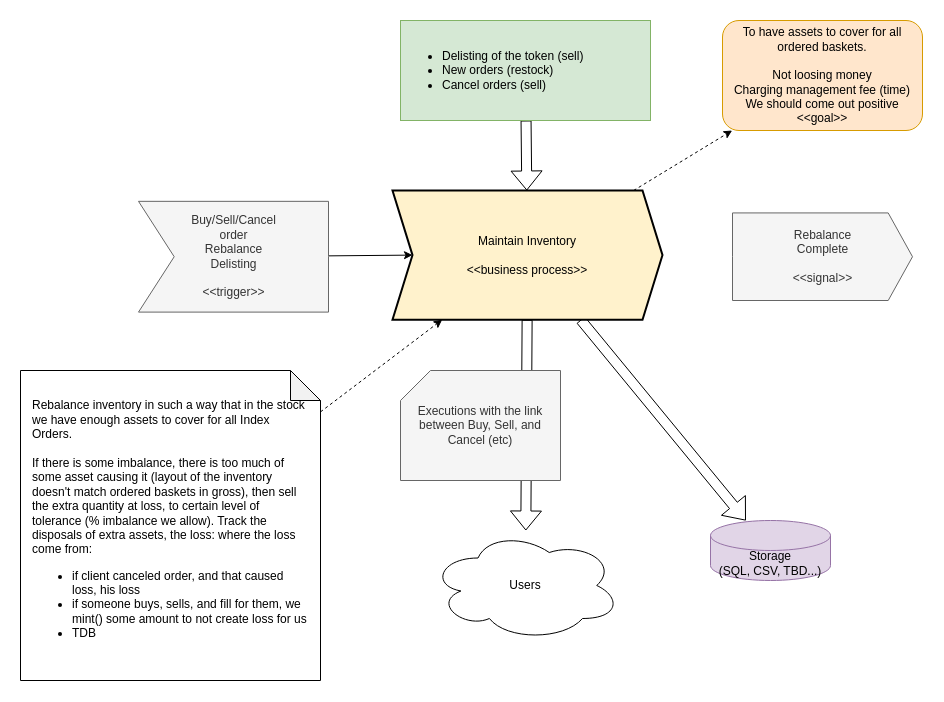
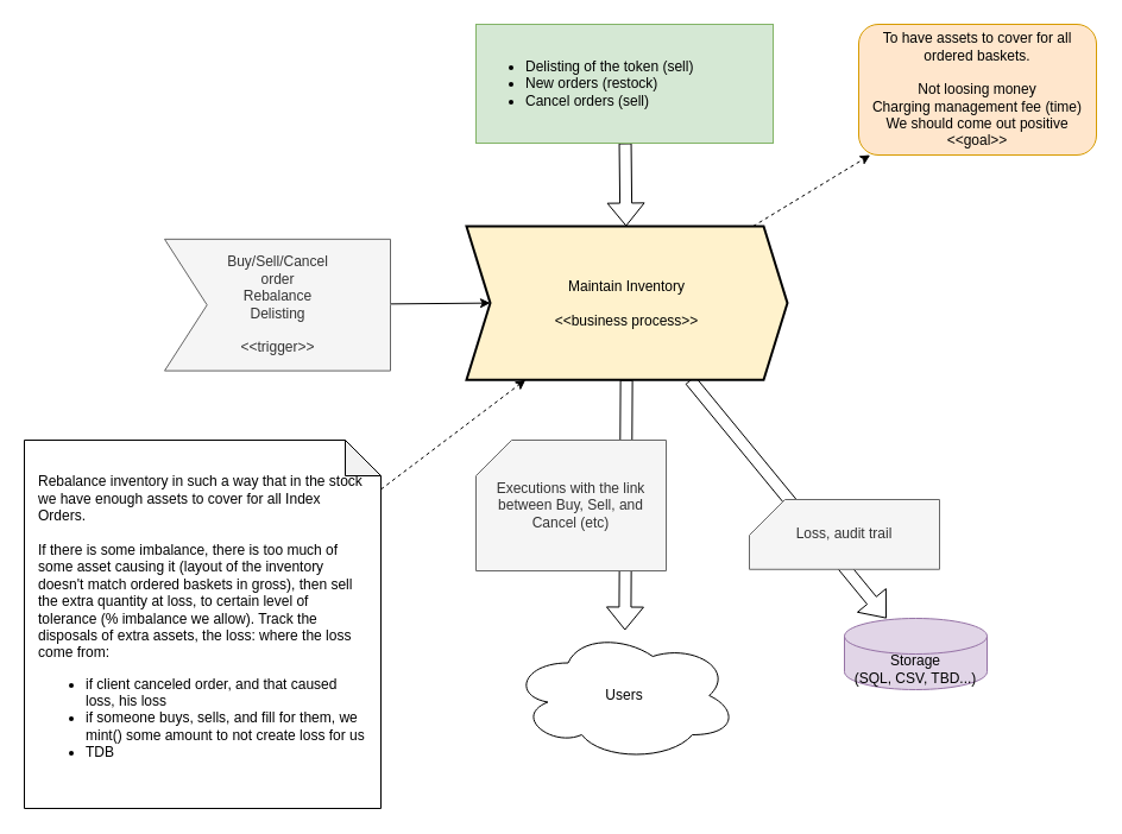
- <mxCell id="17" value="&lt;span style=&quot;text-wrap: wrap;&quot;&gt;Rebalance&lt;/span&gt;&lt;div style=&quot;text-wrap: wrap;&quot;&gt;Complete&lt;/div&gt;&lt;div style=&quot;text-wrap: wrap;&quot;&gt;&lt;br&gt;&lt;/div&gt;&lt;div style=&quot;text-wrap: wrap;&quot;&gt;&amp;lt;&amp;lt;signal&amp;gt;&amp;gt;&lt;/div&gt;" style="html=1;shadow=0;dashed=0;align=center;verticalAlign=middle;shape=mxgraph.arrows2.arrow;dy=0;dx=24.3;notch=0;fillColor=#f5f5f5;fontColor=#333333;strokeColor=#666666;" parent="1" vertex="1"><mxGeometry x="732" y="212.43" width="180" height="87.57" as="geometry" /></mxCell>
+ <mxCell id="13" value="Loss, audit trail" style="shape=card;whiteSpace=wrap;html=1;spacingLeft=10;spacingBottom=10;spacingTop=10;spacingRight=10;fillColor=#f5f5f5;fontColor=#333333;strokeColor=#666666;" parent="1" vertex="1"><mxGeometry x="630" y="420" width="160" height="58.75" as="geometry" /></mxCell>
